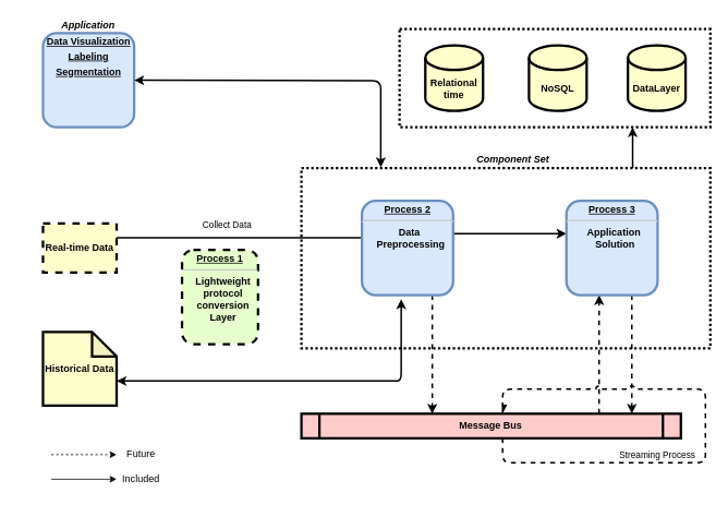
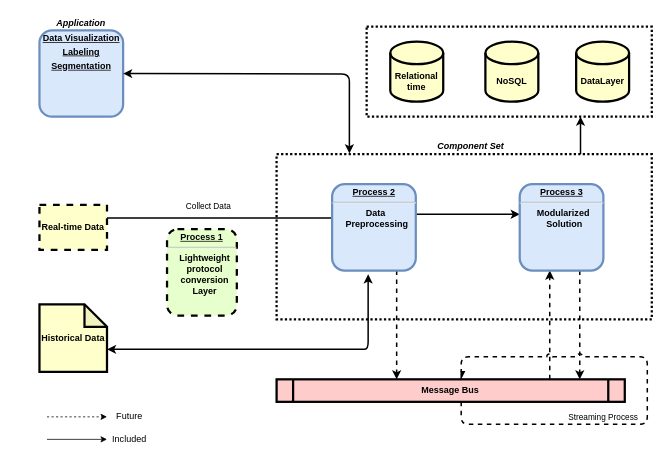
- <mxCell id="14" value="&lt;p style=&quot;margin: 0px ; margin-top: 4px ; text-align: center ; text-decoration: underline&quot;&gt;&lt;strong&gt;&lt;strong&gt;Process&lt;/strong&gt; 3&lt;br&gt;&lt;/strong&gt;&lt;/p&gt;&lt;hr&gt;&lt;p style=&quot;margin: 0px ; margin-left: 8px&quot;&gt;Application&amp;nbsp;&lt;/p&gt;&lt;p style=&quot;margin: 0px ; margin-left: 8px&quot;&gt;Solution&lt;/p&gt;" style="verticalAlign=middle;align=center;overflow=fill;fontSize=12;fontFamily=Helvetica;html=1;rounded=1;fontStyle=1;strokeWidth=3;fillColor=#dae8fc;strokeColor=#6c8ebf;" parent="1" vertex="1"><mxGeometry x="692" y="245" width="111.5" height="115" as="geometry" /></mxCell>
+ <mxCell id="14" value="&lt;p style=&quot;margin: 0px ; margin-top: 4px ; text-align: center ; text-decoration: underline&quot;&gt;&lt;strong&gt;&lt;strong&gt;Process&lt;/strong&gt; 3&lt;br&gt;&lt;/strong&gt;&lt;/p&gt;&lt;hr&gt;&lt;p style=&quot;margin: 0px ; margin-left: 8px&quot;&gt;Modularized&amp;nbsp;&lt;/p&gt;&lt;p style=&quot;margin: 0px ; margin-left: 8px&quot;&gt;Solution&lt;/p&gt;" style="verticalAlign=middle;align=center;overflow=fill;fontSize=12;fontFamily=Helvetica;html=1;rounded=1;fontStyle=1;strokeWidth=3;fillColor=#dae8fc;strokeColor=#6c8ebf;" parent="1" vertex="1"><mxGeometry x="692" y="245" width="111.5" height="115" as="geometry" /></mxCell>
